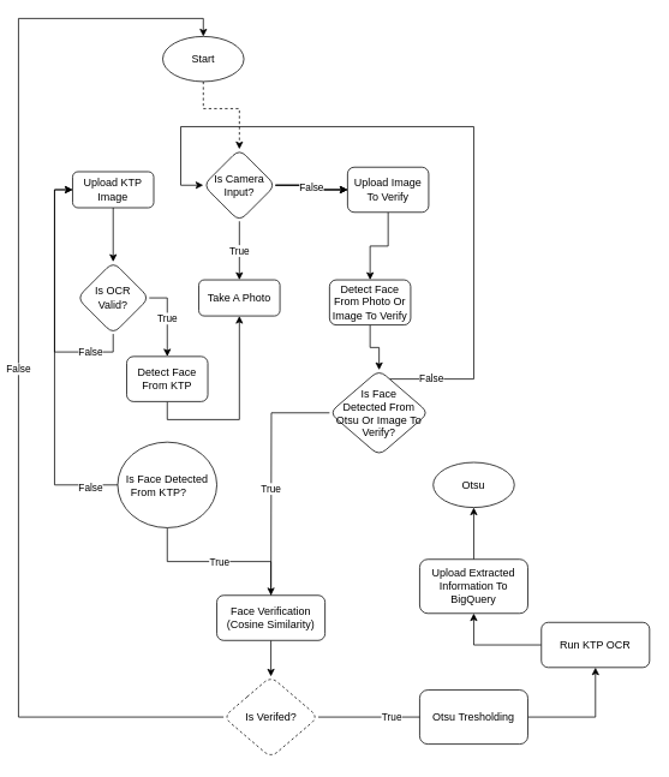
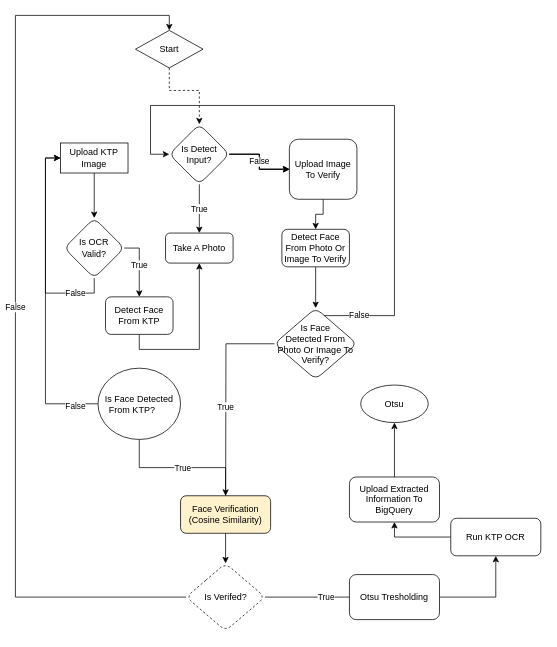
- <mxCell id="21" value="Start" style="ellipse;whiteSpace=wrap;html=1;" parent="1" vertex="1"><mxGeometry x="180" y="40" width="90" height="50" as="geometry" /></mxCell>
+ <mxCell id="21" value="Start" style="rhombus;whiteSpace=wrap;html=1;" parent="1" vertex="1"><mxGeometry x="180" y="40" width="90" height="50" as="geometry" /></mxCell>
- <mxCell id="8" value="Is Camera Input?" style="rhombus;whiteSpace=wrap;html=1;rounded=1;" parent="1" vertex="1"><mxGeometry x="225" y="165" width="80" height="80" as="geometry" /></mxCell>
+ <mxCell id="8" value="Is Detect Input?" style="rhombus;whiteSpace=wrap;html=1;rounded=1;" parent="1" vertex="1"><mxGeometry x="225" y="165" width="80" height="80" as="geometry" /></mxCell>
- <mxCell id="3" value="Upload KTP Image" style="rounded=1;whiteSpace=wrap;html=1;" parent="1" vertex="1"><mxGeometry x="80" y="190" width="90" height="40" as="geometry" /></mxCell>
+ <mxCell id="3" value="Upload KTP Image" style="whiteSpace=wrap;html=1;rounded=0;" parent="1" vertex="1"><mxGeometry x="80" y="190" width="90" height="40" as="geometry" /></mxCell>
- <mxCell id="13" value="Upload Image To Verify" style="whiteSpace=wrap;html=1;rounded=1;" parent="1" vertex="1"><mxGeometry x="385" y="185" width="90" height="50" as="geometry" /></mxCell>
+ <mxCell id="13" value="Upload Image To Verify" style="whiteSpace=wrap;html=1;rounded=1;" parent="1" vertex="1"><mxGeometry x="385" y="185" width="90" height="80" as="geometry" /></mxCell>
- <mxCell id="16" value="Detect Face From Photo Or Image To Verify" style="whiteSpace=wrap;html=1;rounded=1;" parent="1" vertex="1"><mxGeometry x="365" y="310" width="90" height="50" as="geometry" /></mxCell>
+ <mxCell id="16" value="Detect Face From Photo Or Image To Verify" style="whiteSpace=wrap;html=1;rounded=1;" parent="1" vertex="1"><mxGeometry x="375" y="305" width="90" height="50" as="geometry" /></mxCell>
- <mxCell id="19" value="Is Face &lt;br&gt;Detected From Otsu Or Image To Verify?" style="rhombus;whiteSpace=wrap;html=1;rounded=1;" parent="1" vertex="1"><mxGeometry x="365" y="410" width="110" height="95" as="geometry" /></mxCell>
+ <mxCell id="19" value="Is Face &lt;br&gt;Detected From Photo Or Image To Verify?" style="rhombus;whiteSpace=wrap;html=1;rounded=1;" parent="1" vertex="1"><mxGeometry x="365" y="410" width="110" height="95" as="geometry" /></mxCell>
- <mxCell id="35" value="Upload Extracted Information To BigQuery" style="rounded=1;whiteSpace=wrap;html=1;" parent="1" vertex="1"><mxGeometry x="465" y="620" width="120" height="60" as="geometry" /></mxCell>
+ <mxCell id="35" value="Upload Extracted Information To BigQuery" style="rounded=1;whiteSpace=wrap;html=1;" parent="1" vertex="1"><mxGeometry x="465" y="635" width="120" height="60" as="geometry" /></mxCell>
- <mxCell id="28" value="Face Verification&lt;br&gt;(Cosine Similarity)" style="rounded=1;whiteSpace=wrap;html=1;" parent="1" vertex="1"><mxGeometry x="240" y="660" width="120" height="50" as="geometry" /></mxCell>
+ <mxCell id="28" value="Face Verification&lt;br&gt;(Cosine Similarity)" style="rounded=1;whiteSpace=wrap;html=1;fillColor=#fff2cc;" parent="1" vertex="1"><mxGeometry x="240" y="660" width="120" height="50" as="geometry" /></mxCell>
